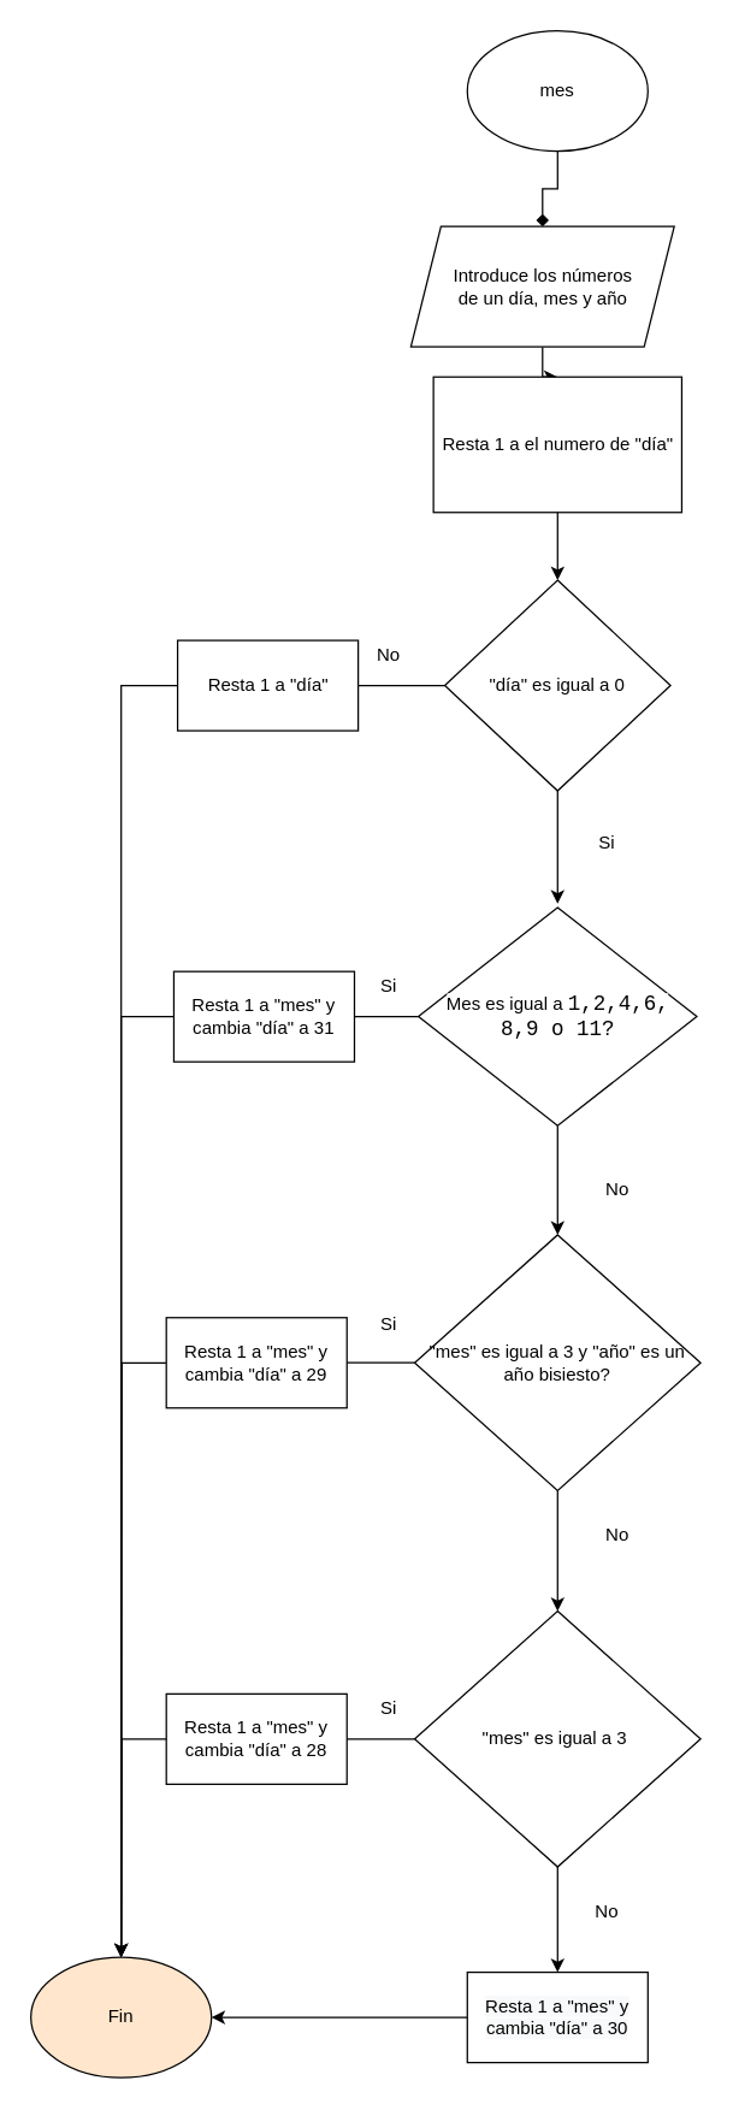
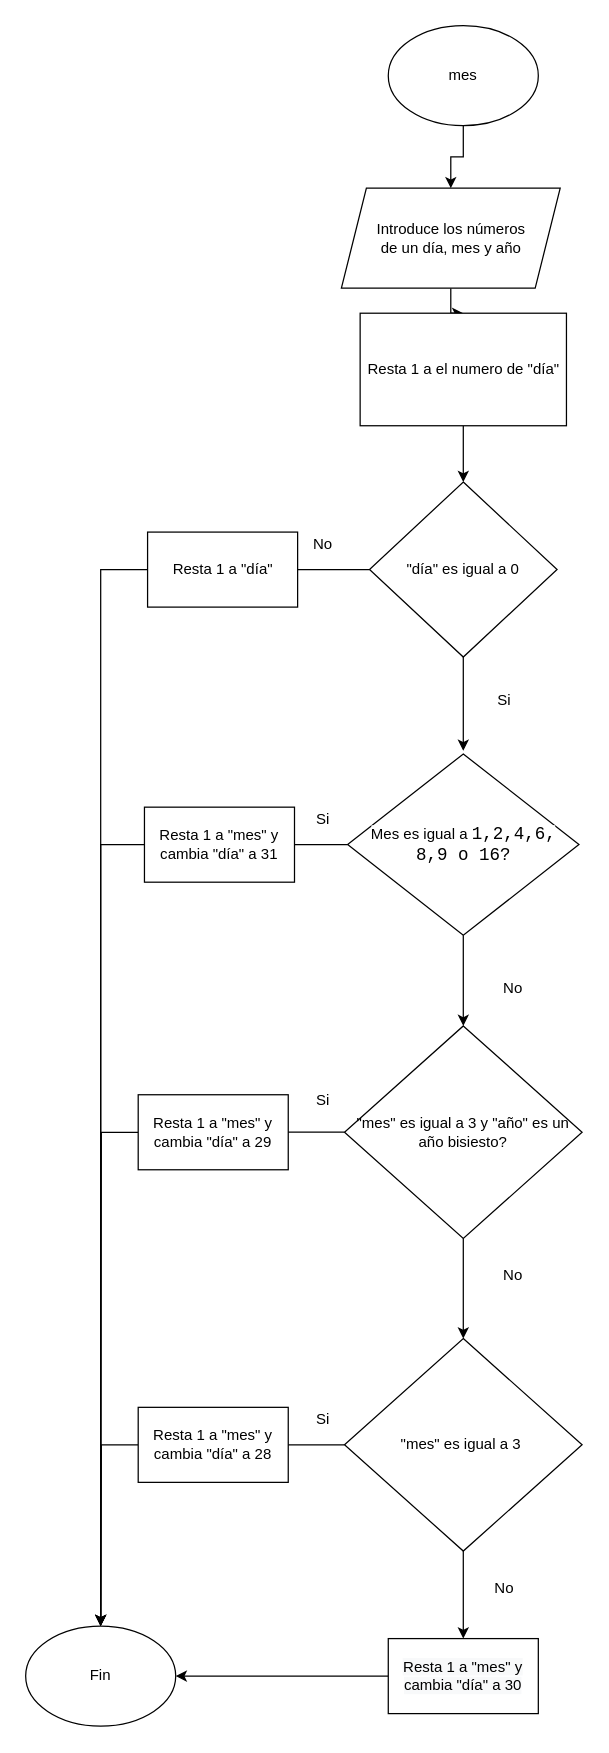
- <mxCell id="2" value="" style="edgeStyle=orthogonalEdgeStyle;rounded=0;orthogonalLoop=1;jettySize=auto;html=1;endArrow=diamond;" edge="1" parent="1" source="3" target="5"><mxGeometry relative="1" as="geometry" /></mxCell>
+ <mxCell id="2" value="" style="edgeStyle=orthogonalEdgeStyle;rounded=0;orthogonalLoop=1;jettySize=auto;html=1;" edge="1" parent="1" source="3" target="5"><mxGeometry relative="1" as="geometry" /></mxCell>
- <mxCell id="14" value="&lt;span style=&quot;background-color: rgb(255 , 255 , 255)&quot;&gt;Mes es igual a&amp;nbsp;&lt;span style=&quot;font-family: &amp;#34;consolas&amp;#34; , &amp;#34;courier new&amp;#34; , monospace ; font-size: 14px&quot;&gt;1,2,4,6,&lt;br&gt;8,9 o 11?&lt;/span&gt;&lt;/span&gt;" style="rhombus;whiteSpace=wrap;html=1;" vertex="1" parent="1"><mxGeometry x="277.5" y="602.5" width="185" height="145" as="geometry" /></mxCell>
+ <mxCell id="14" value="&lt;span style=&quot;background-color: rgb(255 , 255 , 255)&quot;&gt;Mes es igual a&amp;nbsp;&lt;span style=&quot;font-family: &amp;#34;consolas&amp;#34; , &amp;#34;courier new&amp;#34; , monospace ; font-size: 14px&quot;&gt;1,2,4,6,&lt;br&gt;8,9 o 16?&lt;/span&gt;&lt;/span&gt;" style="rhombus;whiteSpace=wrap;html=1;" vertex="1" parent="1"><mxGeometry x="277.5" y="602.5" width="185" height="145" as="geometry" /></mxCell>
- <mxCell id="35" value="Fin" style="ellipse;whiteSpace=wrap;html=1;fillColor=#ffe6cc;" vertex="1" parent="1"><mxGeometry x="20" y="1300" width="120" height="80" as="geometry" /></mxCell>
+ <mxCell id="35" value="Fin" style="ellipse;whiteSpace=wrap;html=1;" vertex="1" parent="1"><mxGeometry x="20" y="1300" width="120" height="80" as="geometry" /></mxCell>
